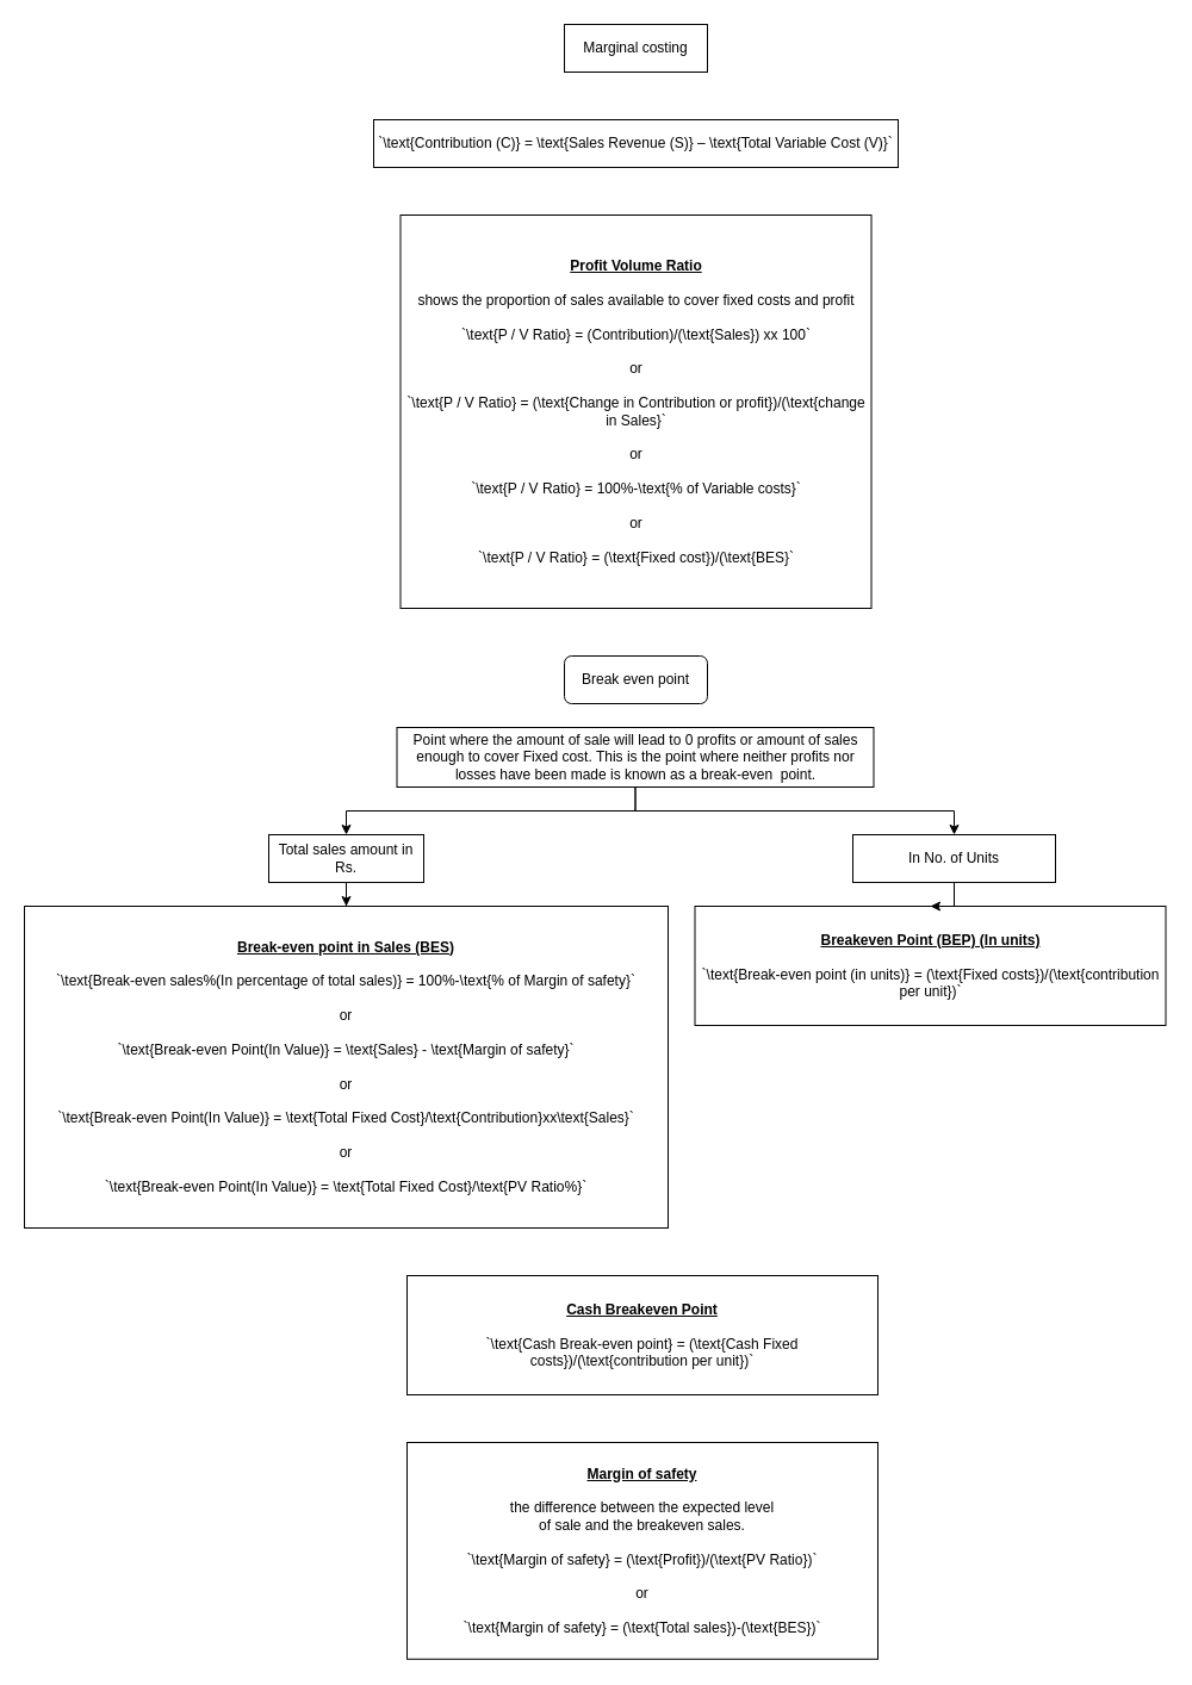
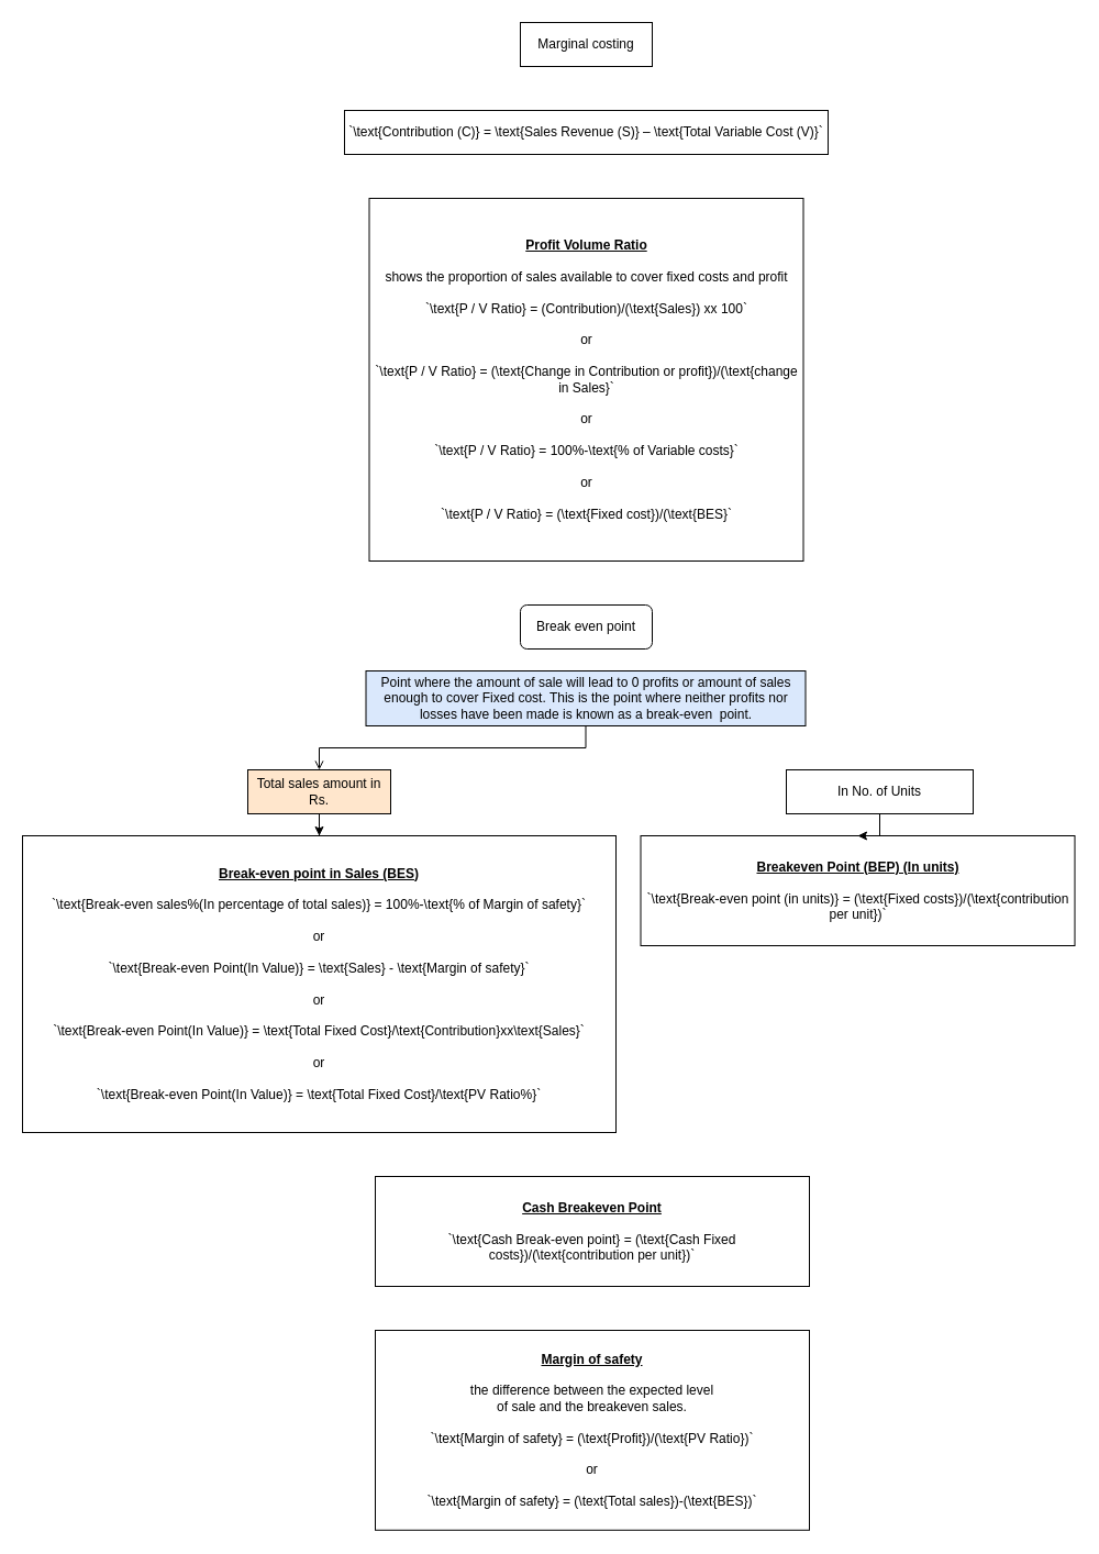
- <mxCell id="16" value="Point where the amount of sale will lead to 0 profits or amount of sales enough to cover Fixed cost. This is the point where neither profits nor losses have been made is known as a break-even&amp;nbsp; point." style="rounded=0;whiteSpace=wrap;html=1;" vertex="1" parent="1"><mxGeometry x="332.5" y="610" width="400" height="50" as="geometry" /></mxCell>
+ <mxCell id="16" value="Point where the amount of sale will lead to 0 profits or amount of sales enough to cover Fixed cost. This is the point where neither profits nor losses have been made is known as a break-even&amp;nbsp; point." style="rounded=0;whiteSpace=wrap;html=1;fillColor=#dae8fc;" vertex="1" parent="1"><mxGeometry x="332.5" y="610" width="400" height="50" as="geometry" /></mxCell>
- <mxCell id="15" style="edgeStyle=orthogonalEdgeStyle;rounded=0;orthogonalLoop=1;jettySize=auto;html=1;" edge="1" parent="1" source="16" target="13"><mxGeometry relative="1" as="geometry" /></mxCell>
- <mxCell id="14" style="edgeStyle=orthogonalEdgeStyle;rounded=0;orthogonalLoop=1;jettySize=auto;html=1;" edge="1" parent="1" source="16" target="11"><mxGeometry relative="1" as="geometry" /></mxCell>
+ <mxCell id="14" style="edgeStyle=orthogonalEdgeStyle;rounded=0;orthogonalLoop=1;jettySize=auto;html=1;endArrow=open;" edge="1" parent="1" source="16" target="11"><mxGeometry relative="1" as="geometry" /></mxCell>
- <mxCell id="11" value="Total sales amount in Rs." style="rounded=0;whiteSpace=wrap;html=1;" vertex="1" parent="1"><mxGeometry x="225" y="700" width="130" height="40" as="geometry" /></mxCell>
+ <mxCell id="11" value="Total sales amount in Rs." style="rounded=0;whiteSpace=wrap;html=1;fillColor=#ffe6cc;" vertex="1" parent="1"><mxGeometry x="225" y="700" width="130" height="40" as="geometry" /></mxCell>
